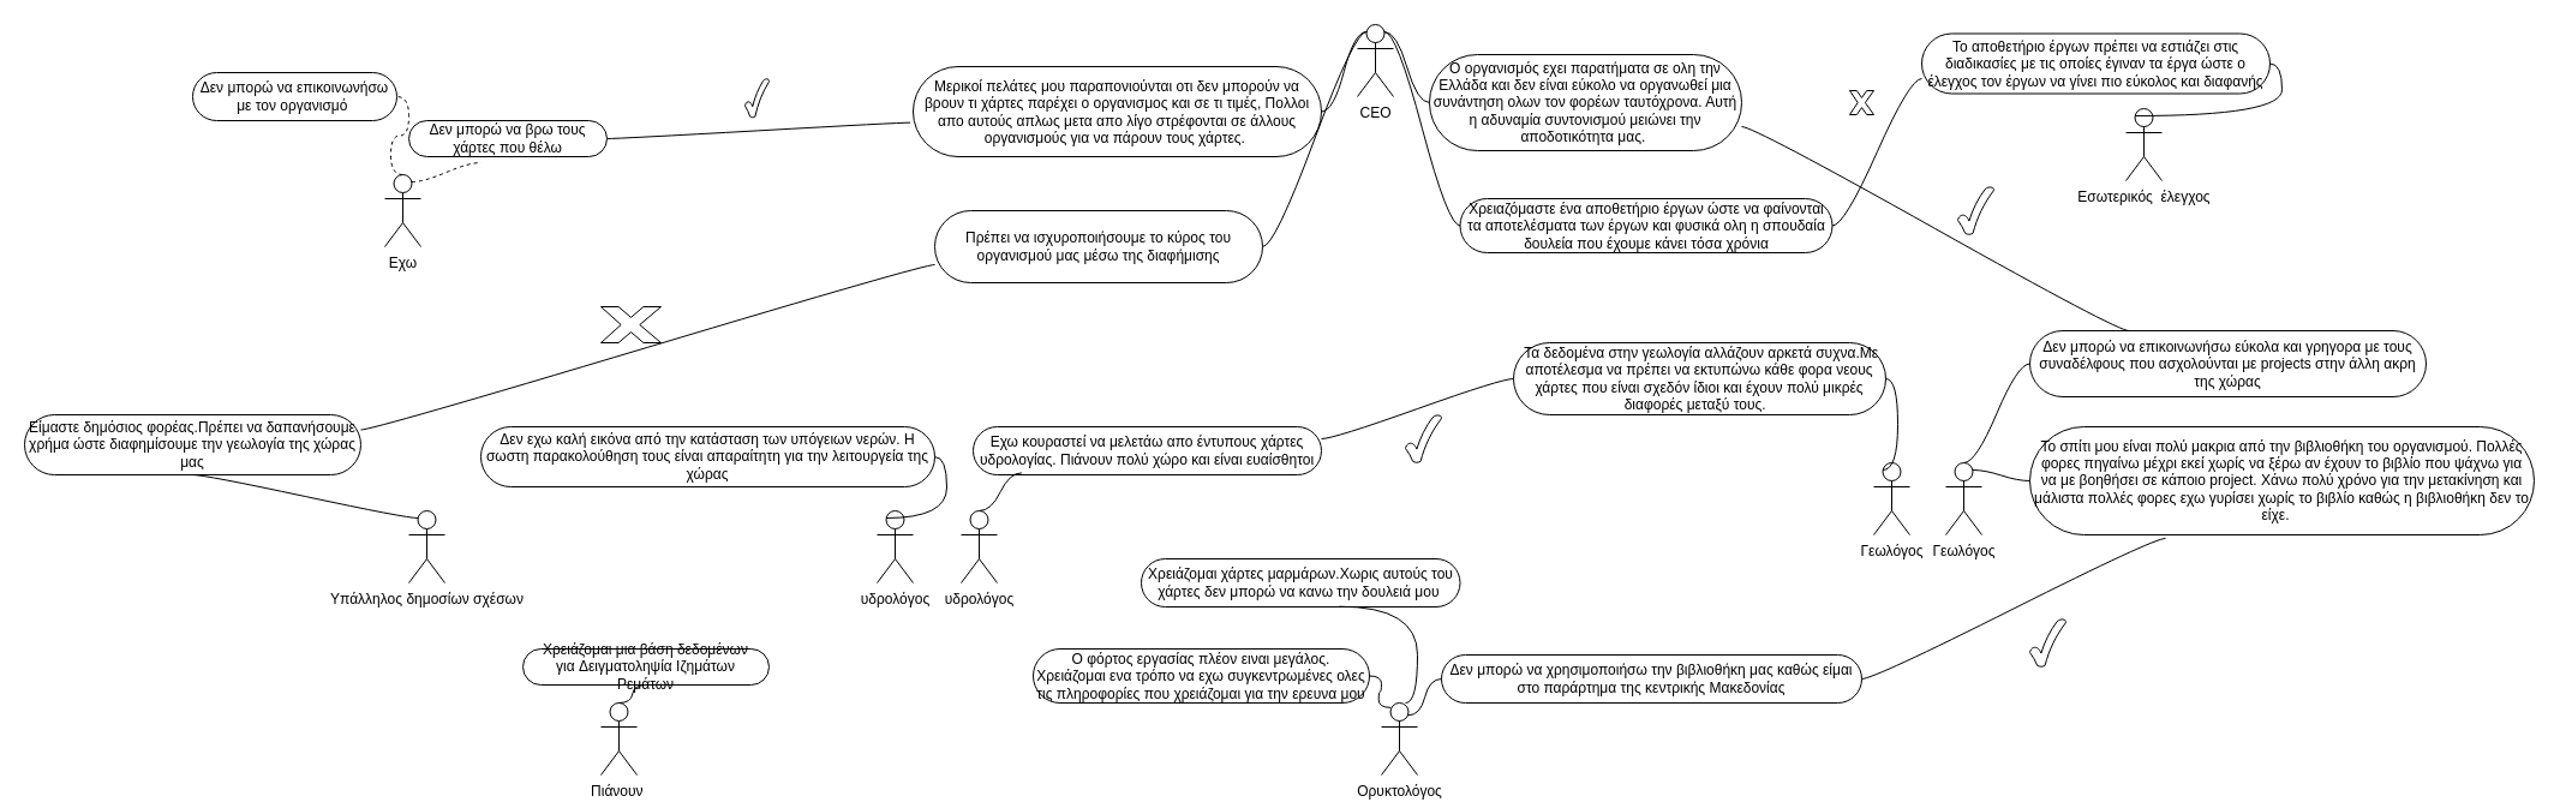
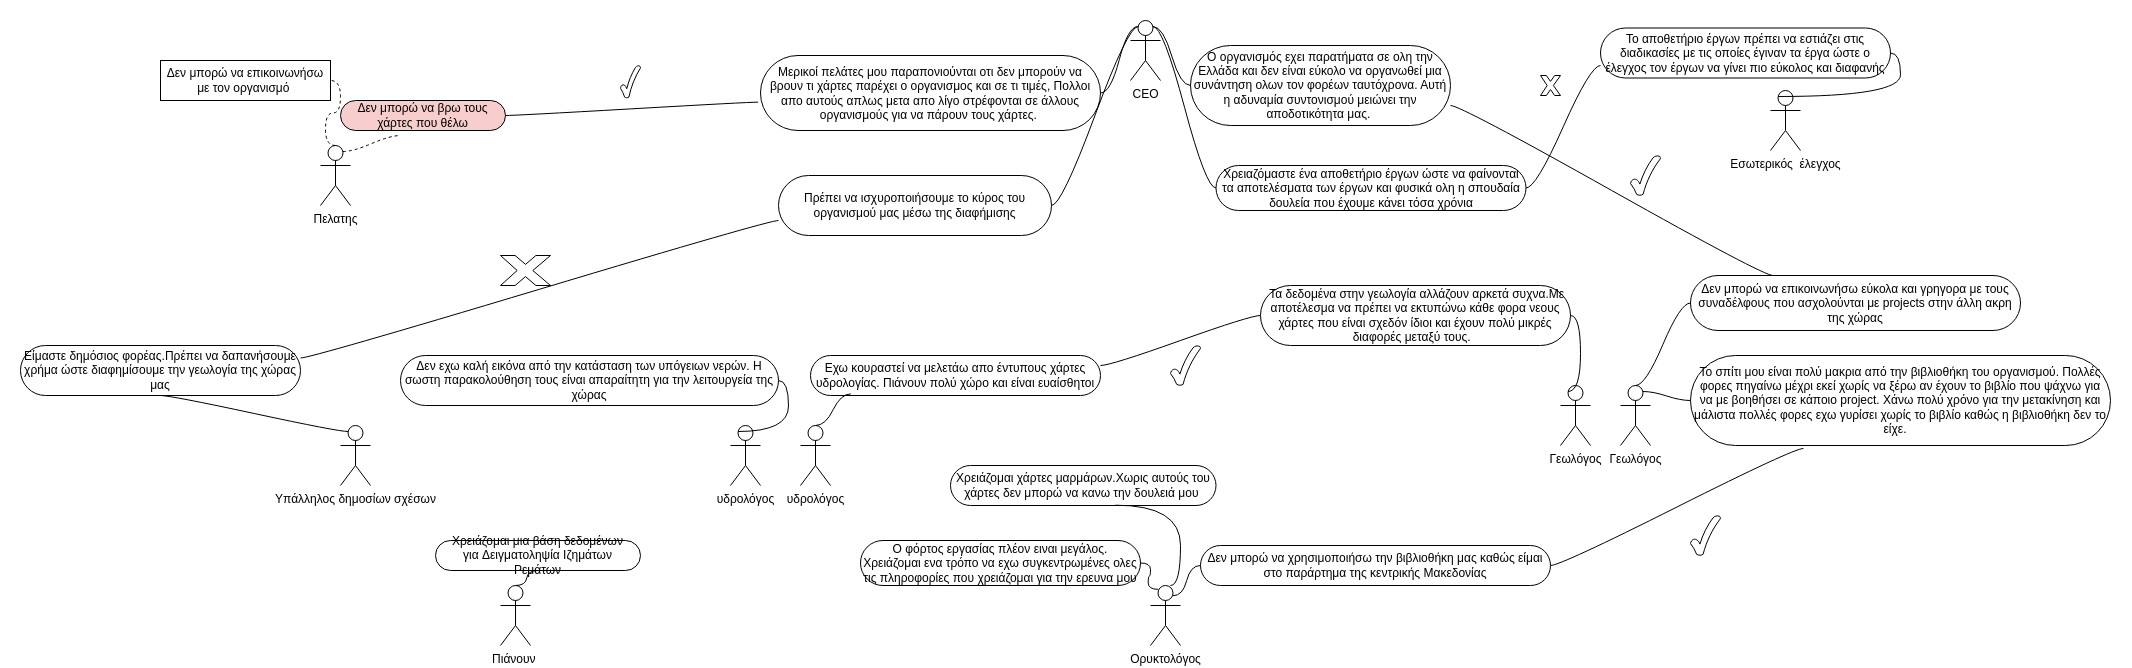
- <mxCell id="33" value="Δεν μπορώ να επικοινωνήσω με τον οργανισμό&amp;nbsp;" style="whiteSpace=wrap;html=1;rounded=1;arcSize=50;align=center;verticalAlign=middle;strokeWidth=1;autosize=1;spacing=4;treeFolding=1;treeMoving=1;newEdgeStyle={&quot;edgeStyle&quot;:&quot;entityRelationEdgeStyle&quot;,&quot;startArrow&quot;:&quot;none&quot;,&quot;endArrow&quot;:&quot;none&quot;,&quot;segment&quot;:10,&quot;curved&quot;:1,&quot;sourcePerimeterSpacing&quot;:0,&quot;targetPerimeterSpacing&quot;:0};" vertex="1" parent="1"><mxGeometry x="160" y="60" width="170" height="40" as="geometry" /></mxCell>
+ <mxCell id="33" value="Δεν μπορώ να επικοινωνήσω με τον οργανισμό&amp;nbsp;" style="whiteSpace=wrap;html=1;arcSize=50;align=center;verticalAlign=middle;strokeWidth=1;autosize=1;spacing=4;treeFolding=1;treeMoving=1;newEdgeStyle={&quot;edgeStyle&quot;:&quot;entityRelationEdgeStyle&quot;,&quot;startArrow&quot;:&quot;none&quot;,&quot;endArrow&quot;:&quot;none&quot;,&quot;segment&quot;:10,&quot;curved&quot;:1,&quot;sourcePerimeterSpacing&quot;:0,&quot;targetPerimeterSpacing&quot;:0};rounded=0;" vertex="1" parent="1"><mxGeometry x="160" y="60" width="170" height="40" as="geometry" /></mxCell>
- <mxCell id="36" value="Δεν μπορώ να βρω τους χάρτες που θέλω" style="whiteSpace=wrap;html=1;rounded=1;arcSize=50;align=center;verticalAlign=middle;strokeWidth=1;autosize=1;spacing=4;treeFolding=1;treeMoving=1;newEdgeStyle={&quot;edgeStyle&quot;:&quot;entityRelationEdgeStyle&quot;,&quot;startArrow&quot;:&quot;none&quot;,&quot;endArrow&quot;:&quot;none&quot;,&quot;segment&quot;:10,&quot;curved&quot;:1,&quot;sourcePerimeterSpacing&quot;:0,&quot;targetPerimeterSpacing&quot;:0};" vertex="1" parent="1"><mxGeometry x="340" y="100" width="165" height="30" as="geometry" /></mxCell>
+ <mxCell id="36" value="Δεν μπορώ να βρω τους χάρτες που θέλω" style="whiteSpace=wrap;html=1;rounded=1;arcSize=50;align=center;verticalAlign=middle;strokeWidth=1;autosize=1;spacing=4;treeFolding=1;treeMoving=1;newEdgeStyle={&quot;edgeStyle&quot;:&quot;entityRelationEdgeStyle&quot;,&quot;startArrow&quot;:&quot;none&quot;,&quot;endArrow&quot;:&quot;none&quot;,&quot;segment&quot;:10,&quot;curved&quot;:1,&quot;sourcePerimeterSpacing&quot;:0,&quot;targetPerimeterSpacing&quot;:0};fillColor=#f8cecc;" vertex="1" parent="1"><mxGeometry x="340" y="100" width="165" height="30" as="geometry" /></mxCell>
- <mxCell id="32" value="Εχω" style="shape=umlActor;verticalLabelPosition=bottom;verticalAlign=top;html=1;" vertex="1" parent="1"><mxGeometry x="320" y="145" width="30" height="60" as="geometry" /></mxCell>
+ <mxCell id="32" value="Πελατης" style="shape=umlActor;verticalLabelPosition=bottom;verticalAlign=top;html=1;" vertex="1" parent="1"><mxGeometry x="320" y="145" width="30" height="60" as="geometry" /></mxCell>
